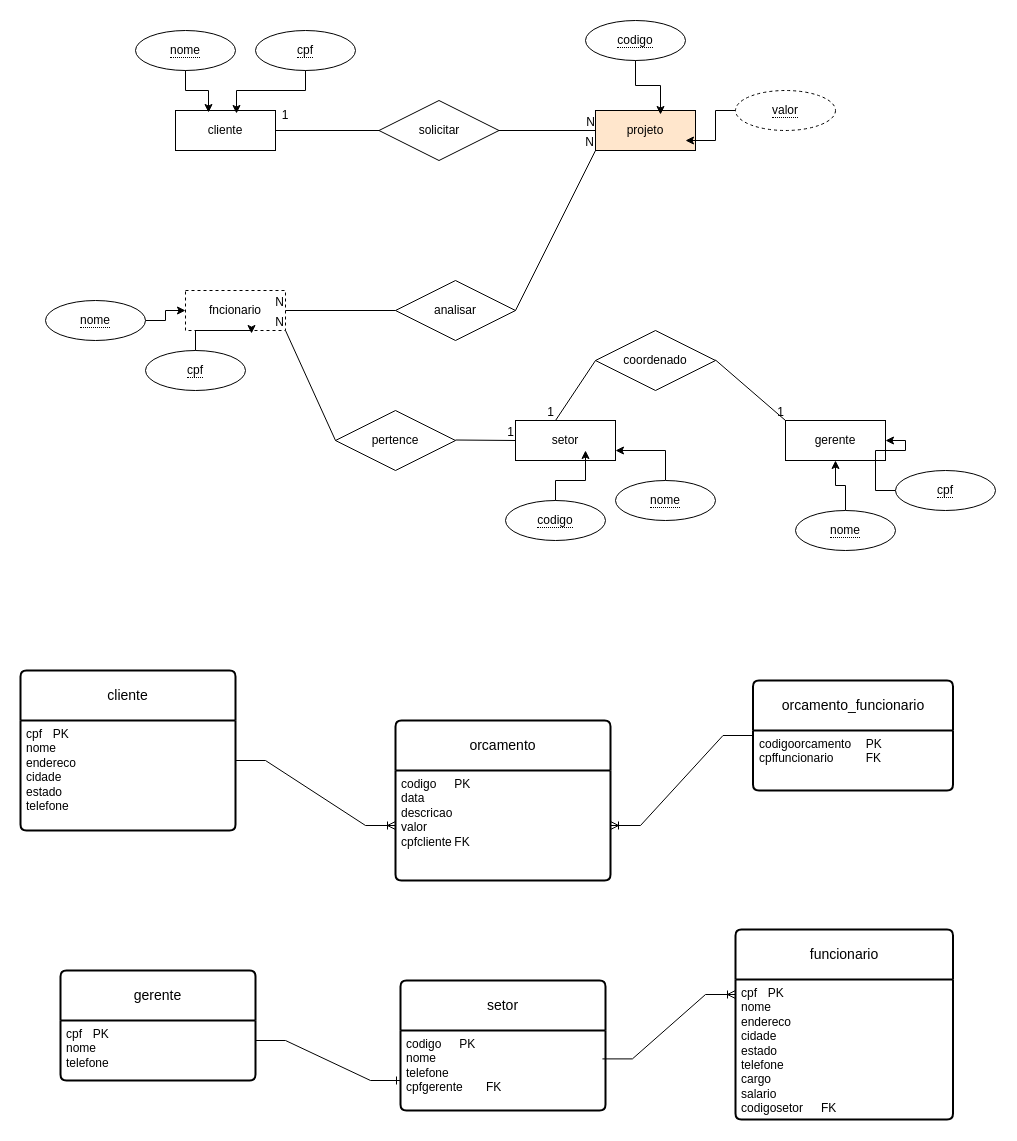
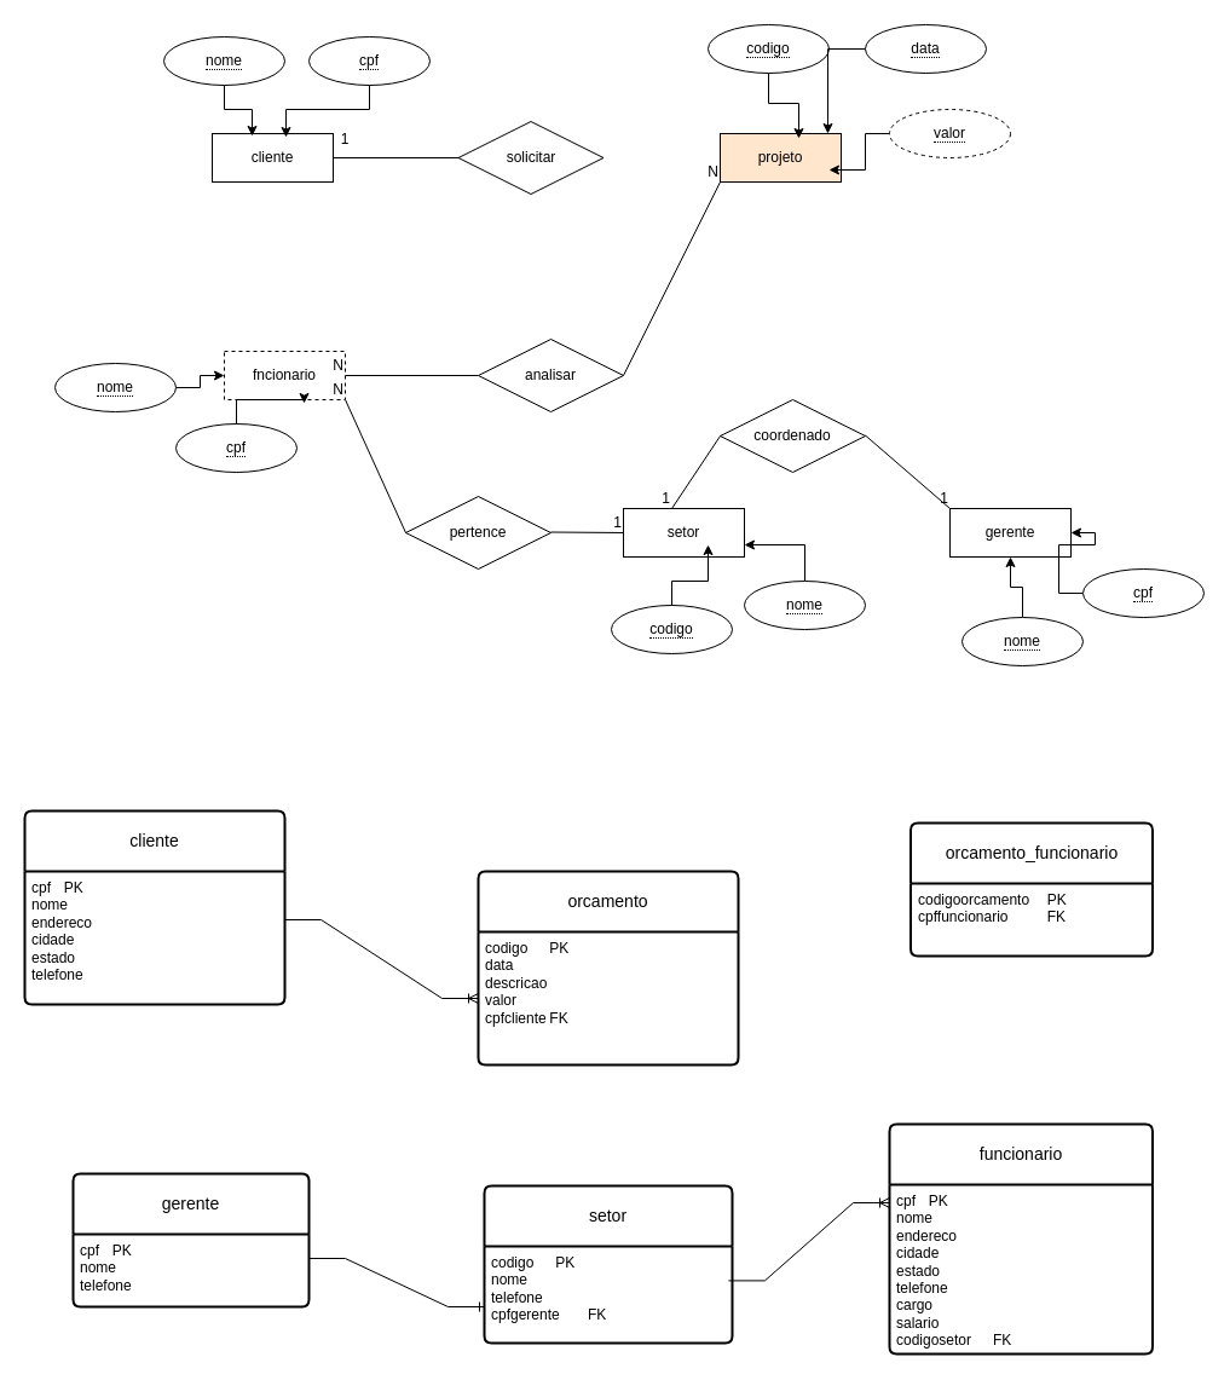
+ <mxCell id="9" value="&lt;span style=&quot;border-bottom: 1px dotted&quot;&gt;data&lt;/span&gt;" style="ellipse;whiteSpace=wrap;html=1;align=center;" parent="1" vertex="1"><mxGeometry x="715" y="20" width="100" height="40" as="geometry" /></mxCell>
+ <mxCell id="13" style="edgeStyle=orthogonalEdgeStyle;rounded=0;orthogonalLoop=1;jettySize=auto;html=1;entryX=0.89;entryY=0;entryDx=0;entryDy=0;entryPerimeter=0;" parent="1" source="9" target="8" edge="1"><mxGeometry relative="1" as="geometry" /></mxCell>
- <mxCell id="16" value="" style="endArrow=none;html=1;rounded=0;entryX=0;entryY=0.5;entryDx=0;entryDy=0;exitX=1;exitY=0.5;exitDx=0;exitDy=0;" parent="1" source="3" target="8" edge="1"><mxGeometry relative="1" as="geometry"><mxPoint x="499" y="129" as="sourcePoint" /><mxPoint x="595" y="130" as="targetPoint" /></mxGeometry></mxCell>
- <mxCell id="17" value="N" style="resizable=0;html=1;whiteSpace=wrap;align=right;verticalAlign=bottom;" parent="16" connectable="0" vertex="1"><mxGeometry x="1" relative="1" as="geometry" /></mxCell>
- <mxCell id="62" value="" style="edgeStyle=entityRelationEdgeStyle;fontSize=12;html=1;endArrow=ERoneToMany;rounded=0;entryX=1;entryY=0.5;entryDx=0;entryDy=0;exitX=0;exitY=0.5;exitDx=0;exitDy=0;" edge="1" parent="1" source="53" target="52"><mxGeometry width="100" height="100" relative="1" as="geometry"><mxPoint x="752" y="750" as="sourcePoint" /><mxPoint x="912" y="815" as="targetPoint" /><Array as="points"><mxPoint x="652" y="700" /><mxPoint x="942" y="890" /></Array></mxGeometry></mxCell>
